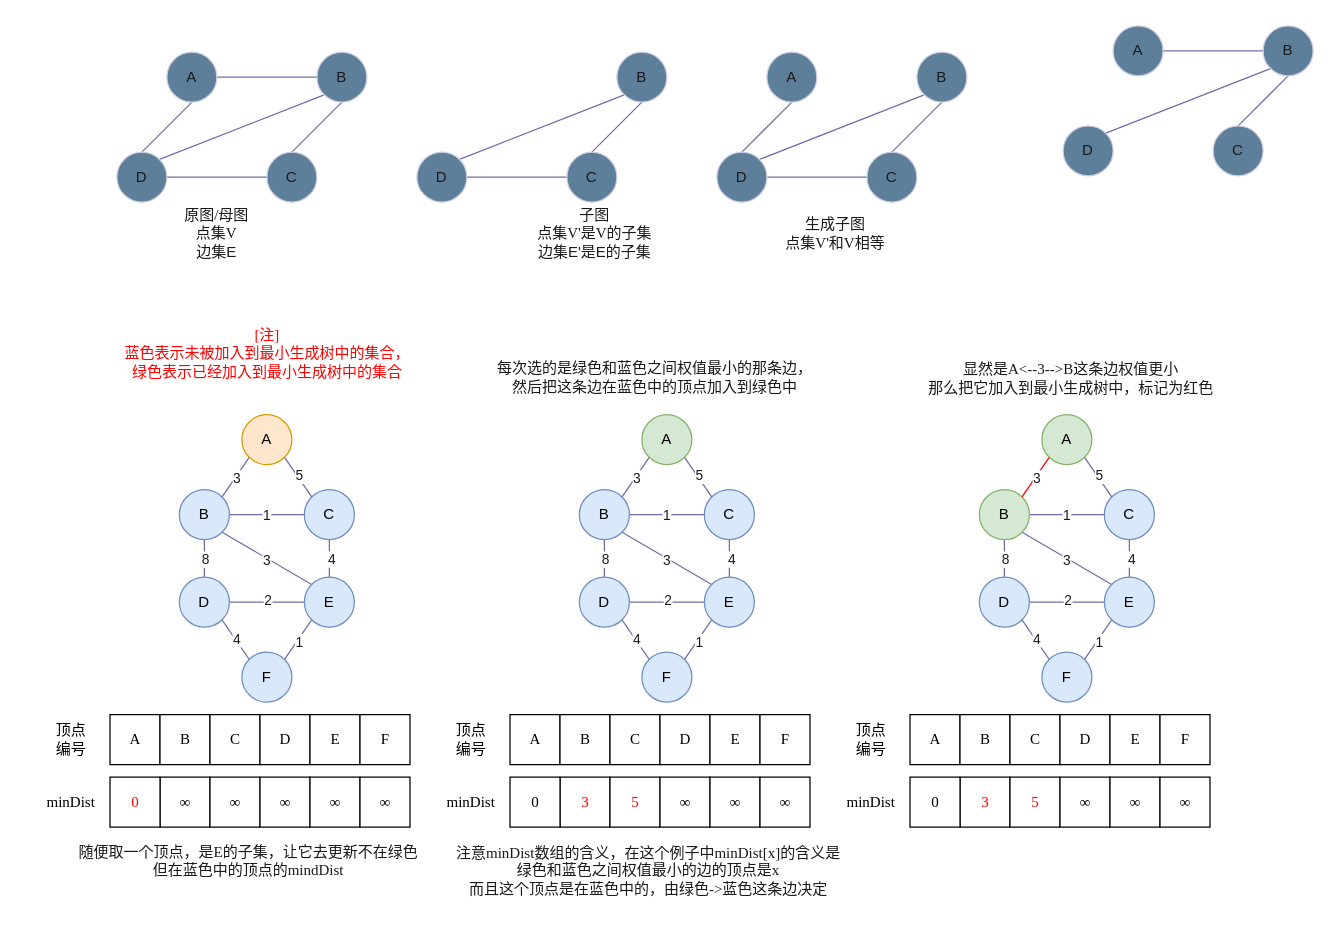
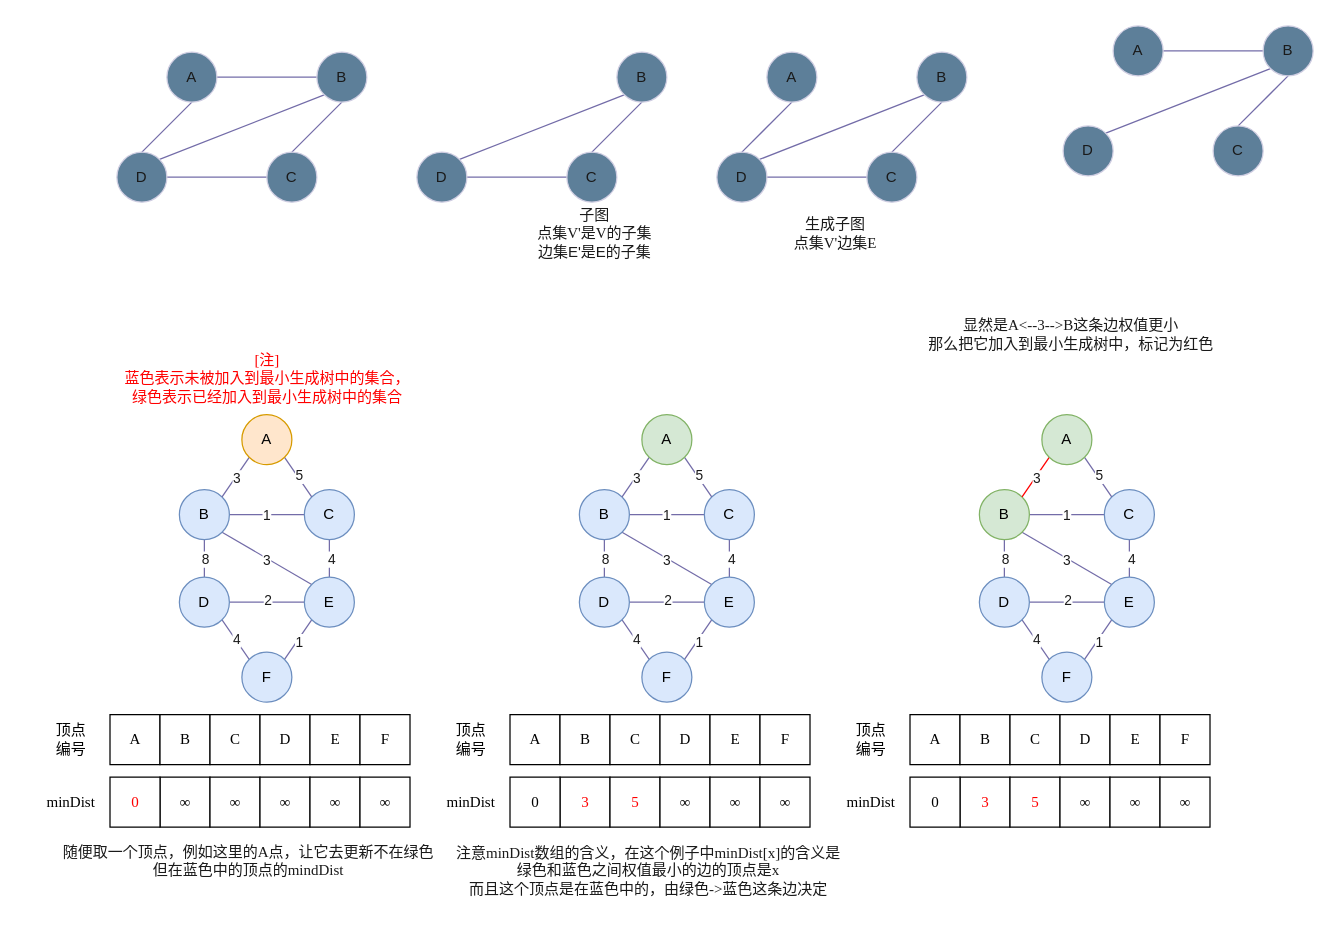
- <mxCell id="25" value="&lt;font face=&quot;Hei&quot;&gt;原图/母图&lt;br&gt;点集V&lt;br&gt;边集&lt;/font&gt;E&lt;font face=&quot;Hei&quot;&gt;&lt;br&gt;&lt;/font&gt;" style="text;html=1;strokeColor=none;fillColor=none;align=center;verticalAlign=middle;whiteSpace=wrap;rounded=0;fontColor=#1A1A1A;" vertex="1" parent="1"><mxGeometry x="143" y="171" width="60" height="30" as="geometry" /></mxCell>
- <mxCell id="27" value="&lt;font face=&quot;Hei&quot;&gt;生成子图&lt;br&gt;点集V'和V相等&lt;br&gt;&lt;/font&gt;" style="text;html=1;strokeColor=none;fillColor=none;align=center;verticalAlign=middle;whiteSpace=wrap;rounded=0;fontColor=#1A1A1A;" vertex="1" parent="1"><mxGeometry x="623" y="171" width="90" height="30" as="geometry" /></mxCell>
+ <mxCell id="27" value="&lt;font face=&quot;Hei&quot;&gt;生成子图&lt;br&gt;点集V'边集E&lt;br&gt;&lt;/font&gt;" style="text;html=1;strokeColor=none;fillColor=none;align=center;verticalAlign=middle;whiteSpace=wrap;rounded=0;fontColor=#1A1A1A;" vertex="1" parent="1"><mxGeometry x="623" y="171" width="90" height="30" as="geometry" /></mxCell>
- <mxCell id="59" value="&lt;font color=&quot;#ff0000&quot; face=&quot;Hei&quot;&gt;[注]&lt;br&gt;蓝色表示未被加入到最小生成树中的集合，&lt;br&gt;绿色表示已经加入到最小生成树中的集合&lt;/font&gt;" style="text;html=1;align=center;verticalAlign=middle;resizable=0;points=[];autosize=1;strokeColor=none;fillColor=none;fontColor=#1A1A1A;" vertex="1" parent="1"><mxGeometry x="90" y="253" width="246" height="57" as="geometry" /></mxCell>
+ <mxCell id="59" value="&lt;font color=&quot;#ff0000&quot; face=&quot;Hei&quot;&gt;[注]&lt;br&gt;蓝色表示未被加入到最小生成树中的集合，&lt;br&gt;绿色表示已经加入到最小生成树中的集合&lt;/font&gt;" style="text;html=1;align=center;verticalAlign=middle;resizable=0;points=[];autosize=1;strokeColor=none;fillColor=none;fontColor=#1A1A1A;" vertex="1" parent="1"><mxGeometry x="90" y="273" width="246" height="57" as="geometry" /></mxCell>
- <mxCell id="112" value="&lt;font face=&quot;Hei&quot;&gt;每次选的是绿色和蓝色之间权值最小的那条边，&lt;br&gt;然后把这条边在蓝色中的顶点加入到绿色中&lt;/font&gt;" style="text;html=1;align=center;verticalAlign=middle;resizable=0;points=[];autosize=1;strokeColor=none;fillColor=none;fontColor=#1A1A1A;" vertex="1" parent="1"><mxGeometry x="383" y="281" width="280" height="40" as="geometry" /></mxCell>
- <mxCell id="151" value="&lt;font face=&quot;Hei&quot;&gt;显然是A&amp;lt;--3--&amp;gt;B这条边权值更小&lt;br&gt;那么把它加入到最小生成树中，标记为红色&lt;br&gt;&lt;/font&gt;" style="text;html=1;align=center;verticalAlign=middle;resizable=0;points=[];autosize=1;strokeColor=none;fillColor=none;fontColor=#1A1A1A;" vertex="1" parent="1"><mxGeometry x="733" y="280.5" width="246" height="42" as="geometry" /></mxCell>
+ <mxCell id="151" value="&lt;font face=&quot;Hei&quot;&gt;显然是A&amp;lt;--3--&amp;gt;B这条边权值更小&lt;br&gt;那么把它加入到最小生成树中，标记为红色&lt;br&gt;&lt;/font&gt;" style="text;html=1;align=center;verticalAlign=middle;resizable=0;points=[];autosize=1;strokeColor=none;fillColor=none;fontColor=#1A1A1A;" vertex="1" parent="1"><mxGeometry x="733" y="245.5" width="246" height="42" as="geometry" /></mxCell>
- <mxCell id="152" value="&lt;font face=&quot;Hei&quot;&gt;随便取一个顶点，是E的子集，让它去更新不在绿色&lt;br&gt;但在蓝色中的顶点的mindDist&lt;br&gt;&lt;/font&gt;" style="text;html=1;align=center;verticalAlign=middle;resizable=0;points=[];autosize=1;strokeColor=none;fillColor=none;fontColor=#1A1A1A;" vertex="1" parent="1"><mxGeometry x="41" y="667" width="314" height="42" as="geometry" /></mxCell>
+ <mxCell id="152" value="&lt;font face=&quot;Hei&quot;&gt;随便取一个顶点，例如这里的A点，让它去更新不在绿色&lt;br&gt;但在蓝色中的顶点的mindDist&lt;br&gt;&lt;/font&gt;" style="text;html=1;align=center;verticalAlign=middle;resizable=0;points=[];autosize=1;strokeColor=none;fillColor=none;fontColor=#1A1A1A;" vertex="1" parent="1"><mxGeometry x="41" y="667" width="314" height="42" as="geometry" /></mxCell>
